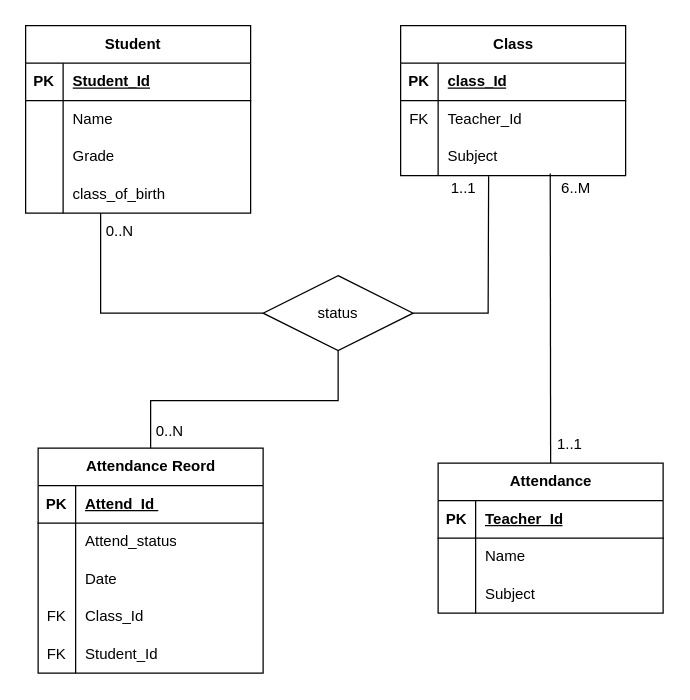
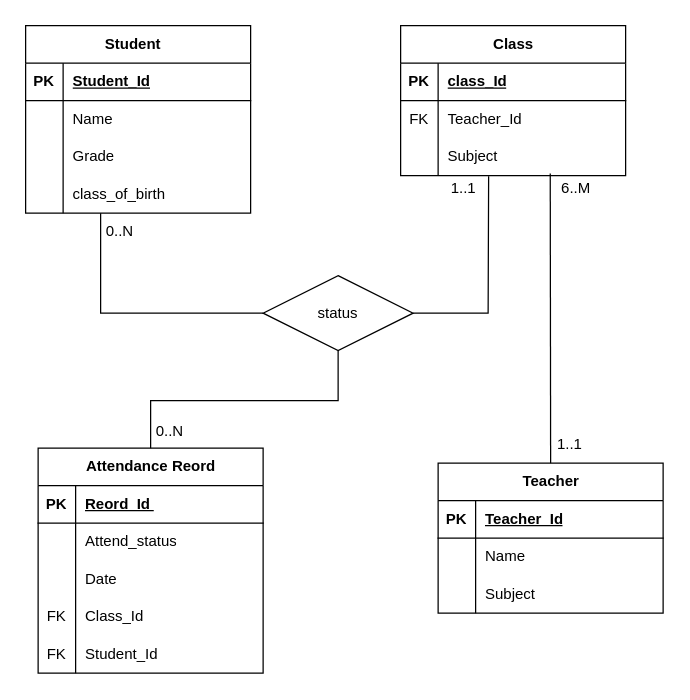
- <mxCell id="15" value="Attendance" style="shape=table;startSize=30;container=1;collapsible=1;childLayout=tableLayout;fixedRows=1;rowLines=0;fontStyle=1;align=center;resizeLast=1;html=1;" vertex="1" parent="1"><mxGeometry x="350" y="370" width="180" height="120" as="geometry" /></mxCell>
+ <mxCell id="15" value="Teacher" style="shape=table;startSize=30;container=1;collapsible=1;childLayout=tableLayout;fixedRows=1;rowLines=0;fontStyle=1;align=center;resizeLast=1;html=1;" vertex="1" parent="1"><mxGeometry x="350" y="370" width="180" height="120" as="geometry" /></mxCell>
- <mxCell id="38" value="Attend_Id&amp;nbsp;" style="shape=partialRectangle;connectable=0;fillColor=none;top=0;left=0;bottom=0;right=0;align=left;spacingLeft=6;fontStyle=5;overflow=hidden;whiteSpace=wrap;html=1;" vertex="1" parent="36"><mxGeometry x="30" width="150" height="30" as="geometry"><mxRectangle width="150" height="30" as="alternateBounds" /></mxGeometry></mxCell>
+ <mxCell id="38" value="Reord_Id&amp;nbsp;" style="shape=partialRectangle;connectable=0;fillColor=none;top=0;left=0;bottom=0;right=0;align=left;spacingLeft=6;fontStyle=5;overflow=hidden;whiteSpace=wrap;html=1;" vertex="1" parent="36"><mxGeometry x="30" width="150" height="30" as="geometry"><mxRectangle width="150" height="30" as="alternateBounds" /></mxGeometry></mxCell>
